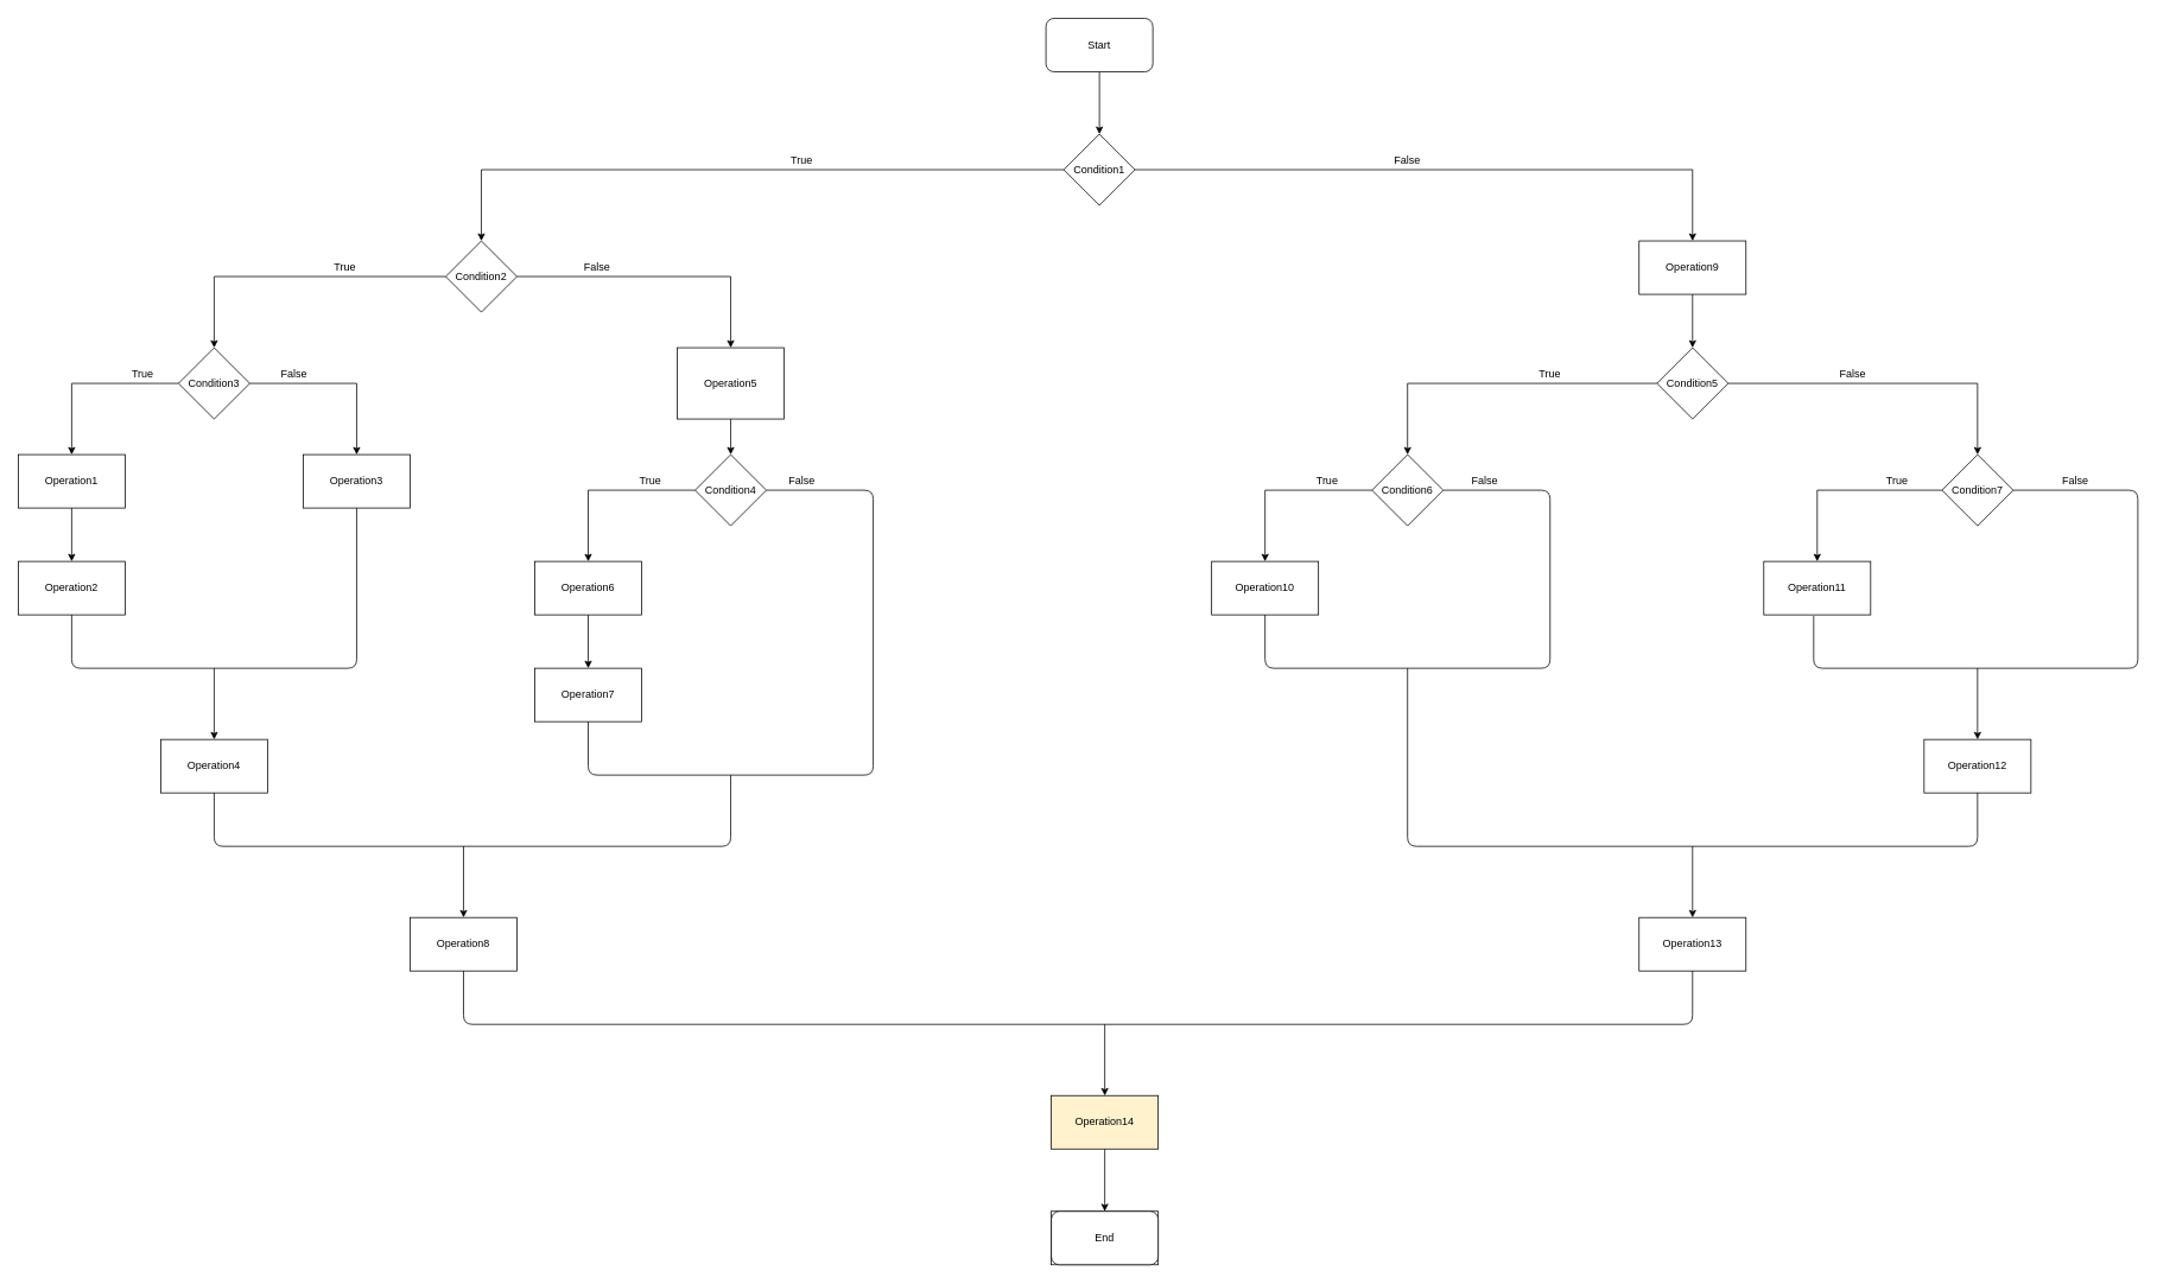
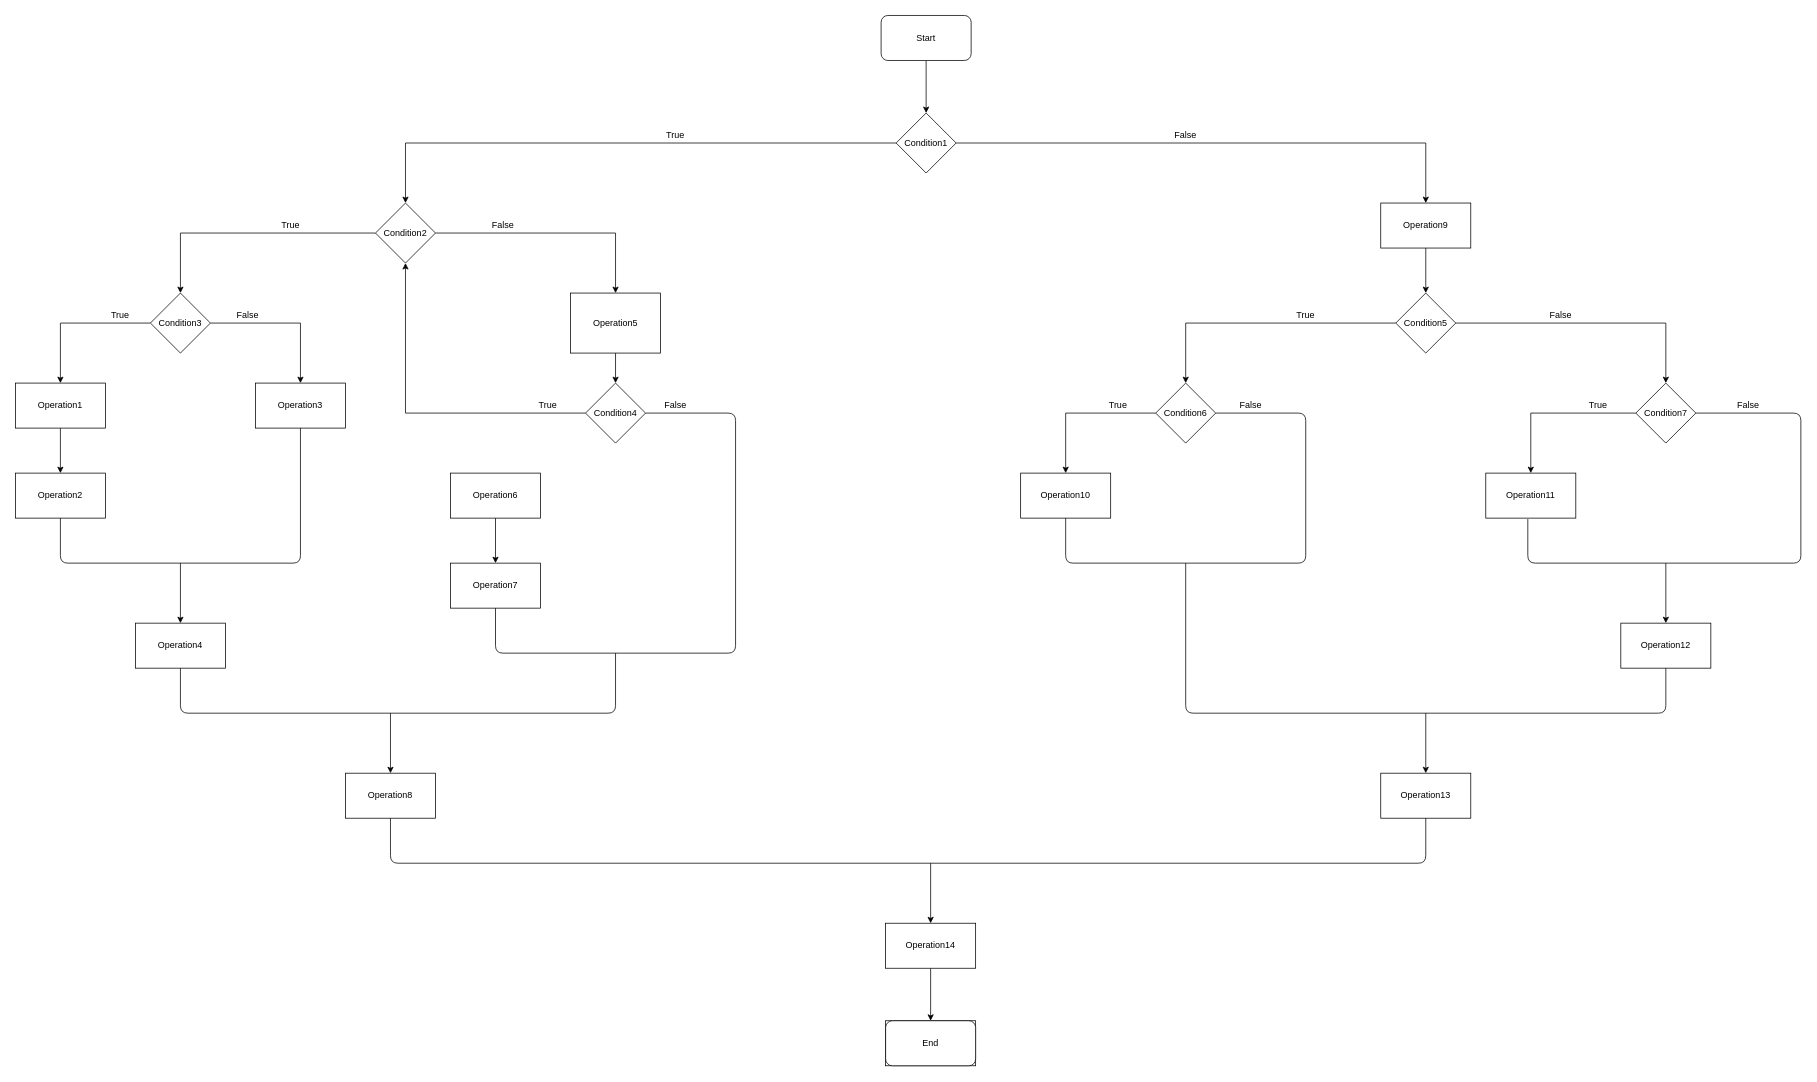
- <mxCell id="30" style="edgeStyle=orthogonalEdgeStyle;rounded=0;orthogonalLoop=1;jettySize=auto;html=1;" edge="1" parent="1" source="31" target="33"><mxGeometry relative="1" as="geometry" /></mxCell>
+ <mxCell id="30" style="edgeStyle=orthogonalEdgeStyle;rounded=0;orthogonalLoop=1;jettySize=auto;html=1;" edge="1" parent="1" source="31" target="9"><mxGeometry relative="1" as="geometry" /></mxCell>
- <mxCell id="52" value="Operation14" style="rounded=0;whiteSpace=wrap;html=1;fillColor=#fff2cc;" vertex="1" parent="1"><mxGeometry x="1180" y="1230" width="120" height="60" as="geometry" /></mxCell>
+ <mxCell id="52" value="Operation14" style="rounded=0;whiteSpace=wrap;html=1;" vertex="1" parent="1"><mxGeometry x="1180" y="1230" width="120" height="60" as="geometry" /></mxCell>
